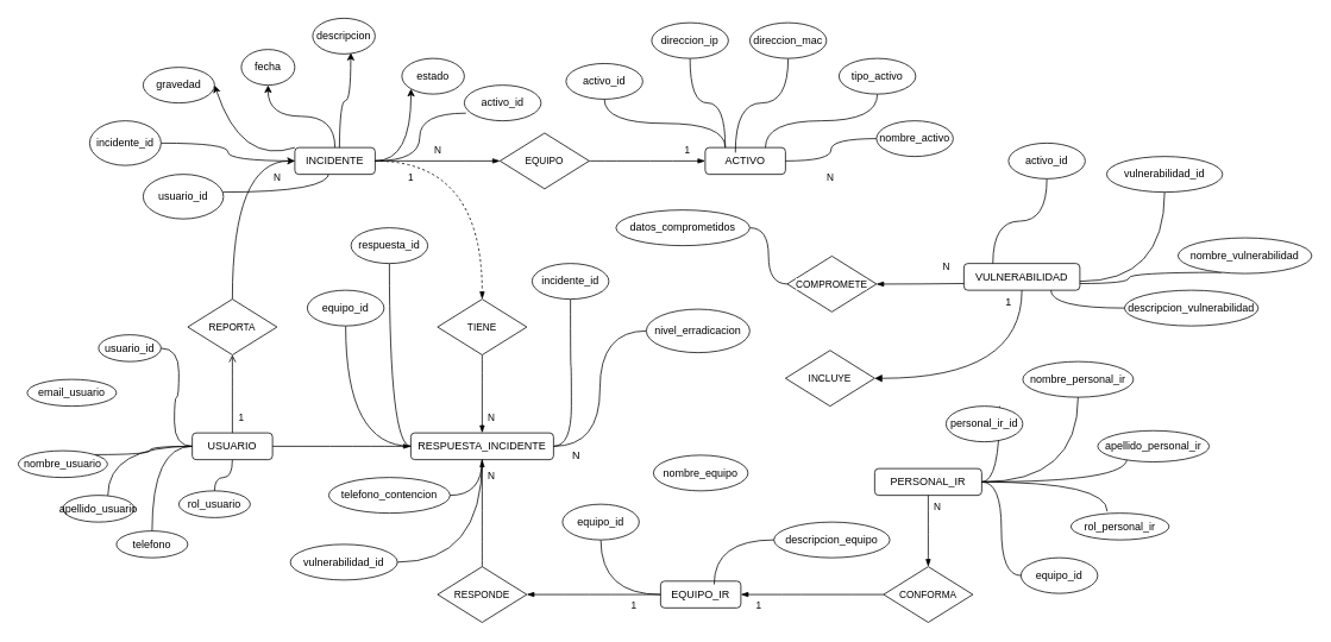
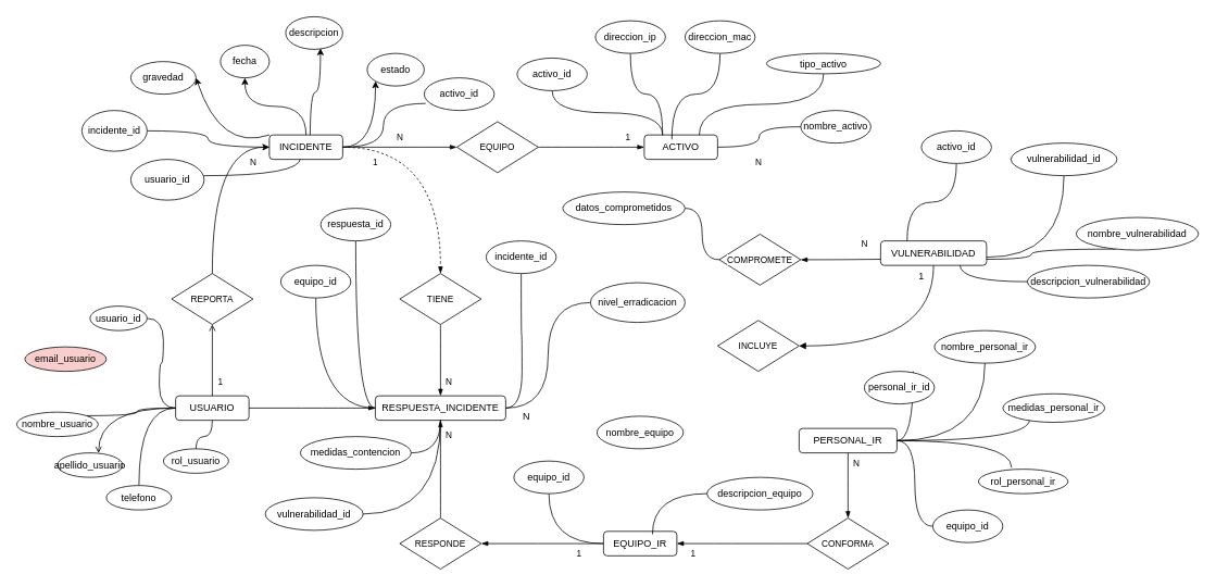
- <mxCell id="44" value="tipo_activo" style="ellipse;whiteSpace=wrap;html=1;" parent="1" vertex="1"><mxGeometry x="940" y="65" width="86" height="40" as="geometry" /></mxCell>
+ <mxCell id="44" value="tipo_activo" style="ellipse;whiteSpace=wrap;html=1;" parent="1" vertex="1"><mxGeometry x="940" y="65" width="140" height="25" as="geometry" /></mxCell>
- <mxCell id="81" value="email_usuario" style="ellipse;whiteSpace=wrap;html=1;" parent="1" vertex="1"><mxGeometry x="30" y="425" width="100" height="30" as="geometry" /></mxCell>
+ <mxCell id="81" value="email_usuario" style="ellipse;whiteSpace=wrap;html=1;fillColor=#f8cecc;" parent="1" vertex="1"><mxGeometry x="30" y="425" width="100" height="30" as="geometry" /></mxCell>
- <mxCell id="92" value="apellido_personal_ir" style="ellipse;whiteSpace=wrap;html=1;" parent="1" vertex="1"><mxGeometry x="1230" y="482.5" width="125" height="35" as="geometry" /></mxCell>
+ <mxCell id="92" value="medidas_personal_ir" style="ellipse;whiteSpace=wrap;html=1;" parent="1" vertex="1"><mxGeometry x="1230" y="482.5" width="125" height="35" as="geometry" /></mxCell>
- <mxCell id="84" style="edgeStyle=orthogonalEdgeStyle;curved=1;rounded=0;orthogonalLoop=1;jettySize=auto;html=1;entryX=0.63;entryY=0.01;entryDx=0;entryDy=0;entryPerimeter=0;strokeColor=default;align=center;verticalAlign=middle;fontFamily=Helvetica;fontSize=11;fontColor=default;labelBackgroundColor=default;endArrow=none;endFill=0;" parent="1" source="16" target="82" edge="1"><mxGeometry relative="1" as="geometry" /></mxCell>
+ <mxCell id="84" style="edgeStyle=orthogonalEdgeStyle;curved=1;rounded=0;orthogonalLoop=1;jettySize=auto;html=1;entryX=0.63;entryY=0.01;entryDx=0;entryDy=0;entryPerimeter=0;strokeColor=default;align=center;verticalAlign=middle;fontFamily=Helvetica;fontSize=11;fontColor=default;labelBackgroundColor=default;endArrow=open;endFill=0;" parent="1" source="16" target="82" edge="1"><mxGeometry relative="1" as="geometry" /></mxCell>
- <mxCell id="55" value="telefono_contencion" style="ellipse;whiteSpace=wrap;html=1;" parent="1" vertex="1"><mxGeometry x="368" y="535" width="136" height="40" as="geometry" /></mxCell>
+ <mxCell id="55" value="medidas_contencion" style="ellipse;whiteSpace=wrap;html=1;" parent="1" vertex="1"><mxGeometry x="368" y="535" width="136" height="40" as="geometry" /></mxCell>
